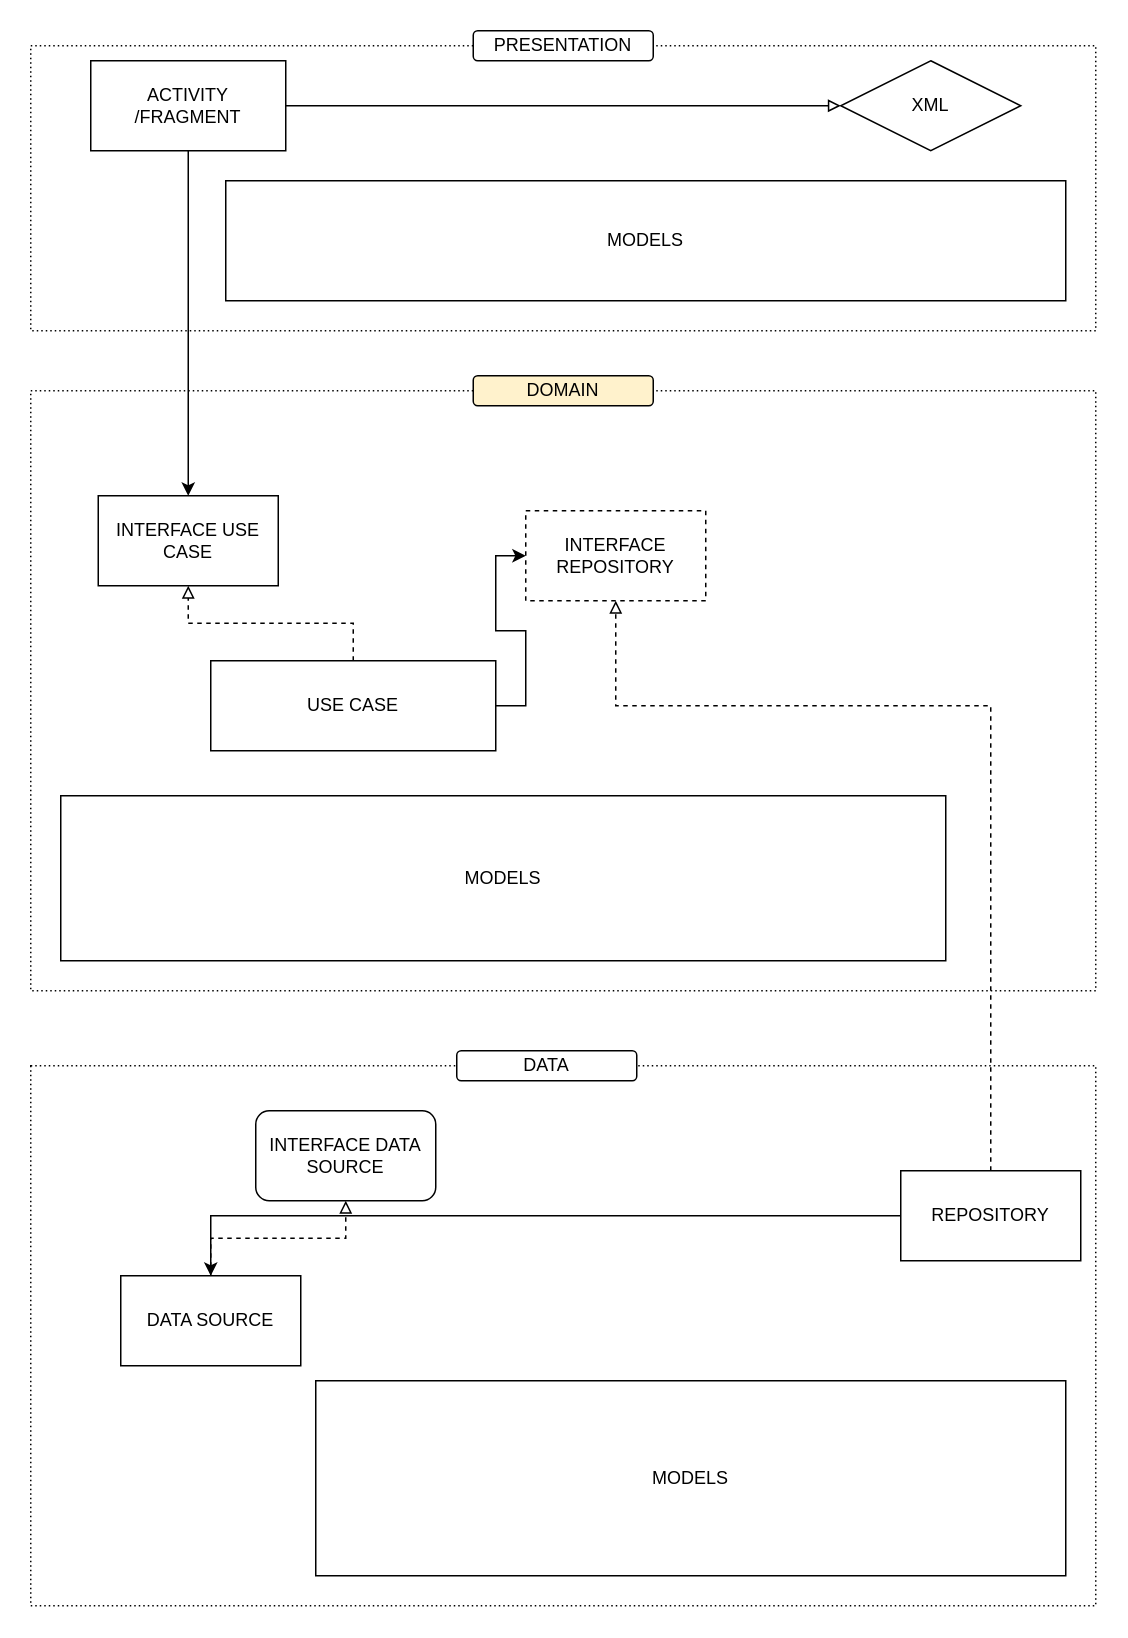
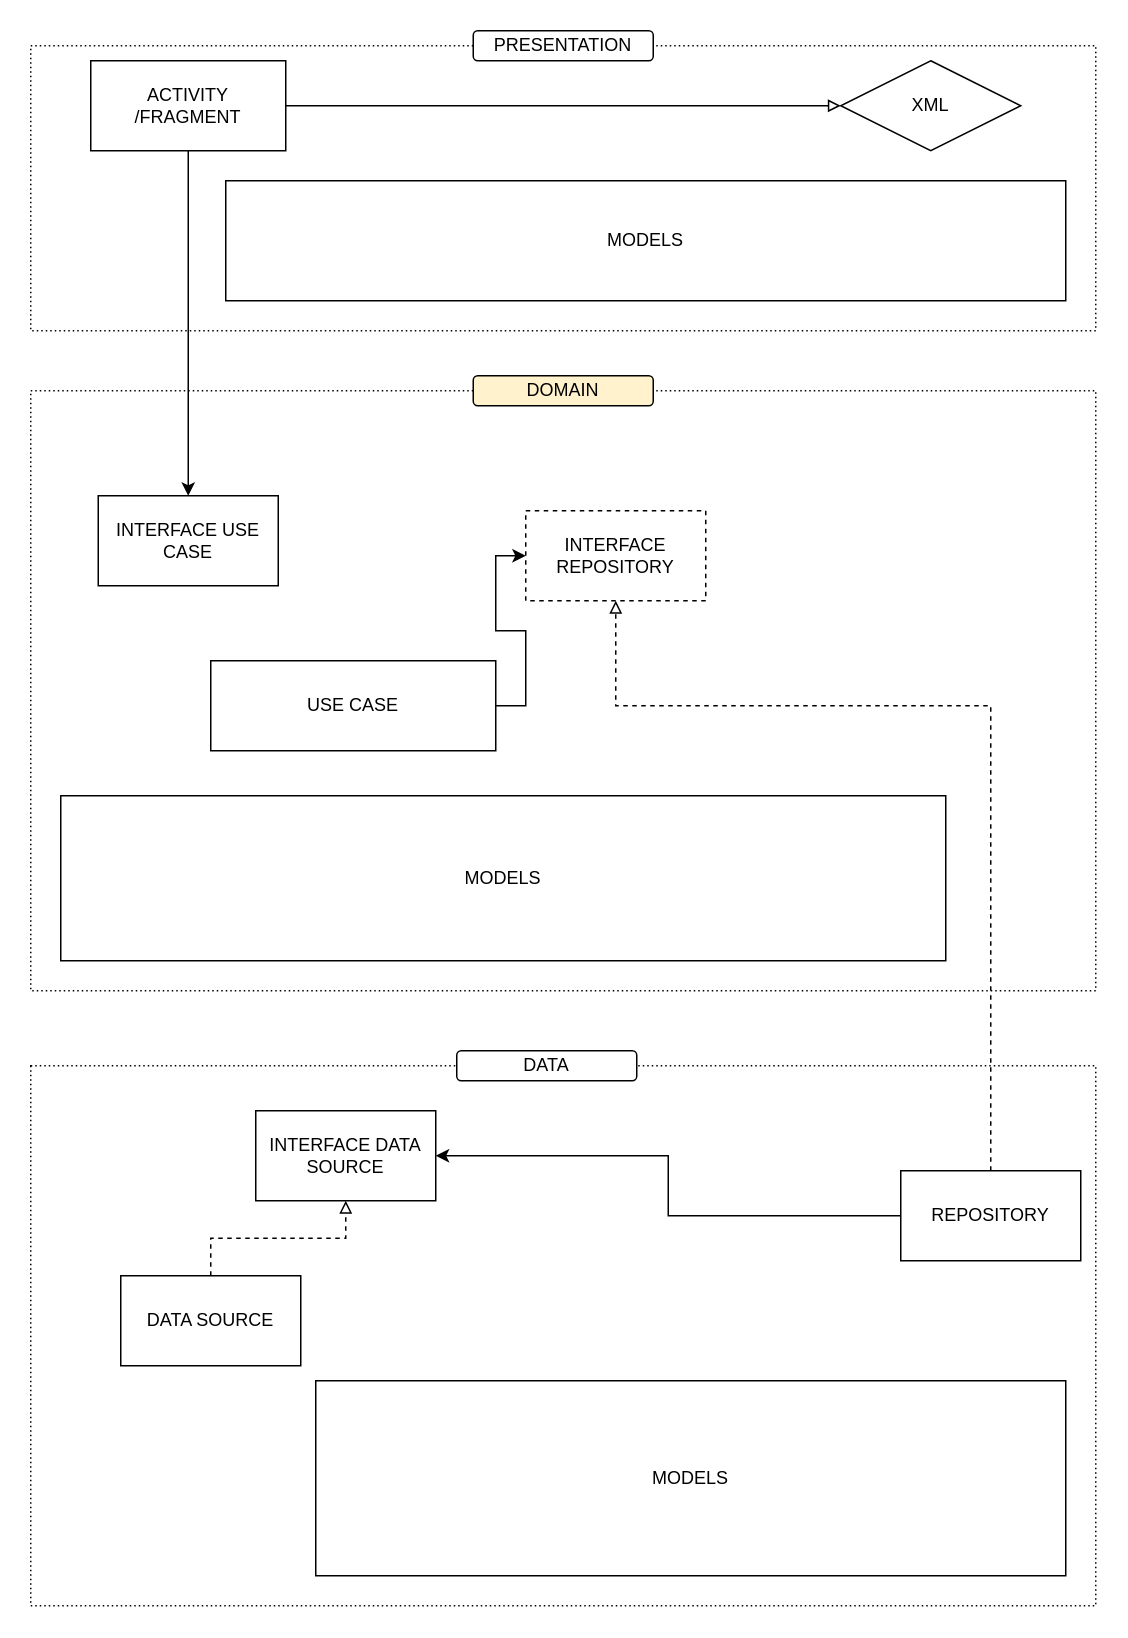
- <mxCell id="11" style="edgeStyle=orthogonalEdgeStyle;rounded=0;orthogonalLoop=1;jettySize=auto;html=1;exitX=0.5;exitY=0;exitDx=0;exitDy=0;entryX=0.5;entryY=1;entryDx=0;entryDy=0;dashed=1;endArrow=block;endFill=0;" edge="1" parent="1" source="13" target="14"><mxGeometry relative="1" as="geometry" /></mxCell>
- <mxCell id="25" value="INTERFACE DATA SOURCE" style="whiteSpace=wrap;html=1;rounded=1;" vertex="1" parent="1"><mxGeometry x="170" y="740" width="120" height="60" as="geometry" /></mxCell>
+ <mxCell id="25" value="INTERFACE DATA SOURCE" style="rounded=0;whiteSpace=wrap;html=1;" vertex="1" parent="1"><mxGeometry x="170" y="740" width="120" height="60" as="geometry" /></mxCell>
- <mxCell id="21" style="edgeStyle=orthogonalEdgeStyle;rounded=0;orthogonalLoop=1;jettySize=auto;html=1;strokeWidth=1;endArrow=classic;endFill=1;" edge="1" parent="1" source="22" target="24"><mxGeometry relative="1" as="geometry" /></mxCell>
+ <mxCell id="21" style="edgeStyle=orthogonalEdgeStyle;rounded=0;orthogonalLoop=1;jettySize=auto;html=1;entryX=1;entryY=0.5;entryDx=0;entryDy=0;strokeWidth=1;endArrow=classic;endFill=1;" edge="1" parent="1" source="22" target="25"><mxGeometry relative="1" as="geometry" /></mxCell>
